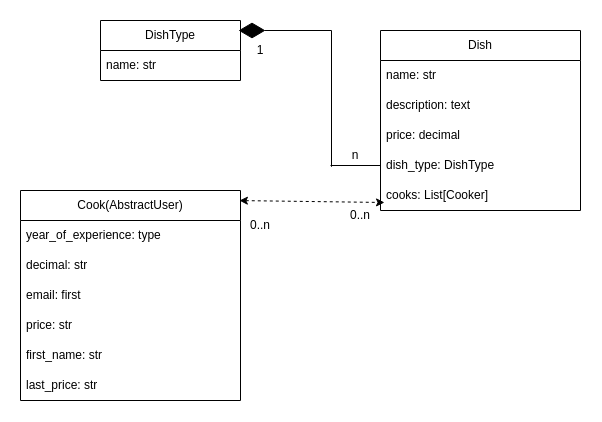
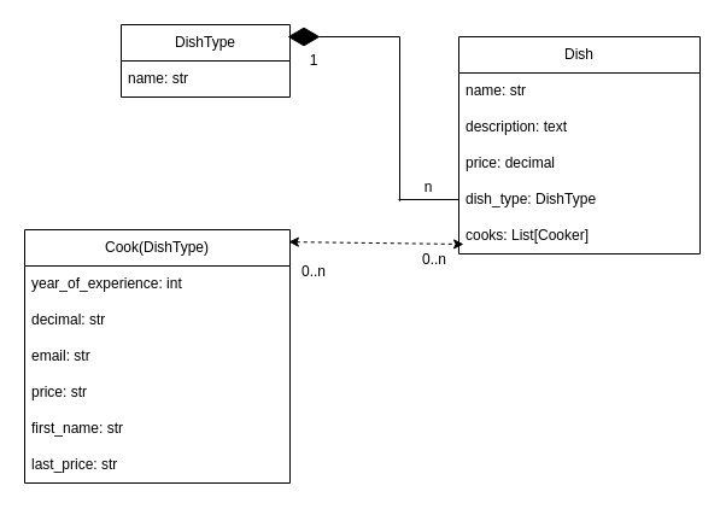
- <mxCell id="10" value="Cook(AbstractUser)" style="swimlane;fontStyle=0;childLayout=stackLayout;horizontal=1;startSize=30;horizontalStack=0;resizeParent=1;resizeParentMax=0;resizeLast=0;collapsible=1;marginBottom=0;whiteSpace=wrap;html=1;" vertex="1" parent="1"><mxGeometry x="20" y="190" width="220" height="210" as="geometry" /></mxCell>
+ <mxCell id="10" value="Cook(DishType)" style="swimlane;fontStyle=0;childLayout=stackLayout;horizontal=1;startSize=30;horizontalStack=0;resizeParent=1;resizeParentMax=0;resizeLast=0;collapsible=1;marginBottom=0;whiteSpace=wrap;html=1;" vertex="1" parent="1"><mxGeometry x="20" y="190" width="220" height="210" as="geometry" /></mxCell>
- <mxCell id="11" value="year_of_experience: type" style="text;strokeColor=none;fillColor=none;align=left;verticalAlign=middle;spacingLeft=4;spacingRight=4;overflow=hidden;points=[[0,0.5],[1,0.5]];portConstraint=eastwest;rotatable=0;whiteSpace=wrap;html=1;" vertex="1" parent="10"><mxGeometry y="30" width="220" height="30" as="geometry" /></mxCell>
+ <mxCell id="11" value="year_of_experience: int" style="text;strokeColor=none;fillColor=none;align=left;verticalAlign=middle;spacingLeft=4;spacingRight=4;overflow=hidden;points=[[0,0.5],[1,0.5]];portConstraint=eastwest;rotatable=0;whiteSpace=wrap;html=1;" vertex="1" parent="10"><mxGeometry y="30" width="220" height="30" as="geometry" /></mxCell>
- <mxCell id="13" value="email: first" style="text;strokeColor=none;fillColor=none;align=left;verticalAlign=middle;spacingLeft=4;spacingRight=4;overflow=hidden;points=[[0,0.5],[1,0.5]];portConstraint=eastwest;rotatable=0;whiteSpace=wrap;html=1;" vertex="1" parent="10"><mxGeometry y="90" width="220" height="30" as="geometry" /></mxCell>
+ <mxCell id="13" value="email: str" style="text;strokeColor=none;fillColor=none;align=left;verticalAlign=middle;spacingLeft=4;spacingRight=4;overflow=hidden;points=[[0,0.5],[1,0.5]];portConstraint=eastwest;rotatable=0;whiteSpace=wrap;html=1;" vertex="1" parent="10"><mxGeometry y="90" width="220" height="30" as="geometry" /></mxCell>
